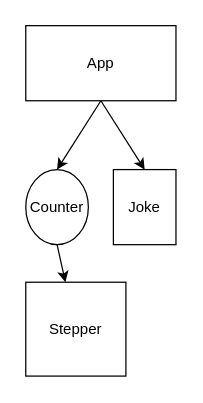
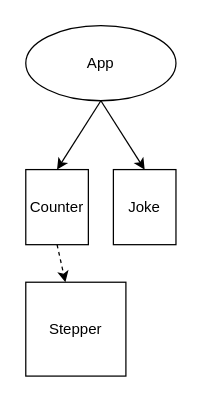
- <mxCell id="4" value="App" style="rounded=0;whiteSpace=wrap;html=1;" vertex="1" parent="1"><mxGeometry x="20" y="20" width="120" height="60" as="geometry" /></mxCell>
+ <mxCell id="4" value="App" style="ellipse;whiteSpace=wrap;html=1;" vertex="1" parent="1"><mxGeometry x="20" y="20" width="120" height="60" as="geometry" /></mxCell>
- <mxCell id="7" value="Counter" style="ellipse;whiteSpace=wrap;html=1;" vertex="1" parent="1"><mxGeometry x="20" y="135" width="50" height="60" as="geometry" /></mxCell>
+ <mxCell id="7" value="Counter" style="rounded=0;whiteSpace=wrap;html=1;" vertex="1" parent="1"><mxGeometry x="20" y="135" width="50" height="60" as="geometry" /></mxCell>
- <mxCell id="6" style="edgeStyle=none;html=1;exitX=0.5;exitY=1;exitDx=0;exitDy=0;" edge="1" parent="1" source="7" target="8"><mxGeometry relative="1" as="geometry" /></mxCell>
+ <mxCell id="6" style="edgeStyle=none;html=1;exitX=0.5;exitY=1;exitDx=0;exitDy=0;dashed=1;" edge="1" parent="1" source="7" target="8"><mxGeometry relative="1" as="geometry" /></mxCell>
